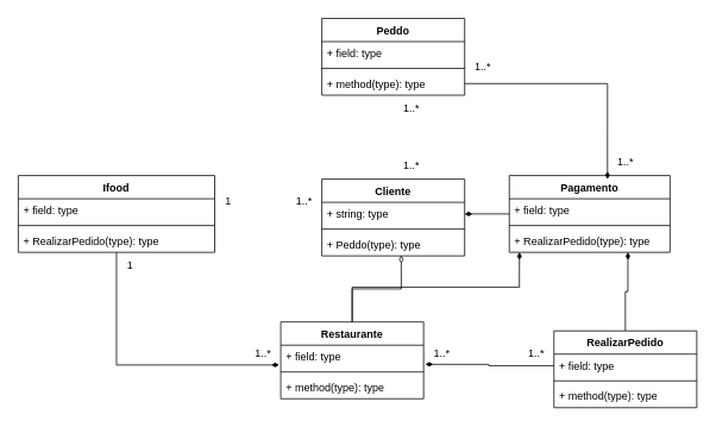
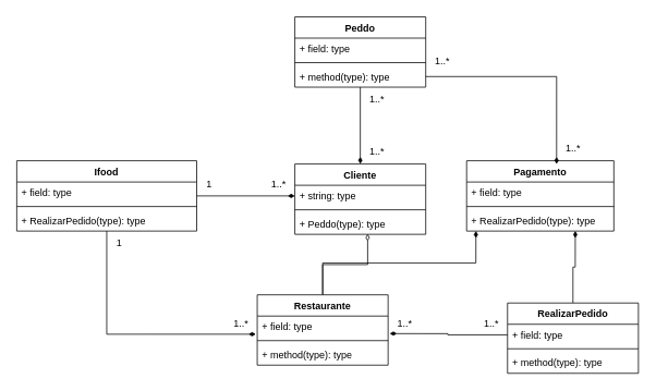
+ <mxCell id="12" style="edgeStyle=orthogonalEdgeStyle;rounded=0;orthogonalLoop=1;jettySize=auto;html=1;entryX=0.5;entryY=0;entryDx=0;entryDy=0;endArrow=diamondThin;endFill=1;" edge="1" parent="1" source="13" target="2"><mxGeometry relative="1" as="geometry" /></mxCell>
+ <mxCell id="6" style="edgeStyle=orthogonalEdgeStyle;rounded=0;orthogonalLoop=1;jettySize=auto;html=1;entryX=0;entryY=0.5;entryDx=0;entryDy=0;endArrow=diamondThin;endFill=1;" edge="1" parent="1" source="8" target="3"><mxGeometry relative="1" as="geometry" /></mxCell>
- <mxCell id="17" style="edgeStyle=orthogonalEdgeStyle;rounded=0;orthogonalLoop=1;jettySize=auto;html=1;entryX=1;entryY=0.5;entryDx=0;entryDy=0;endArrow=diamondThin;endFill=1;" edge="1" parent="1" source="18" target="3"><mxGeometry relative="1" as="geometry" /></mxCell>
